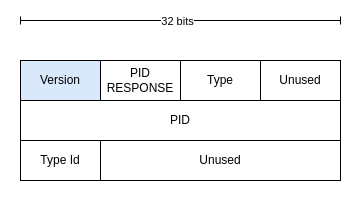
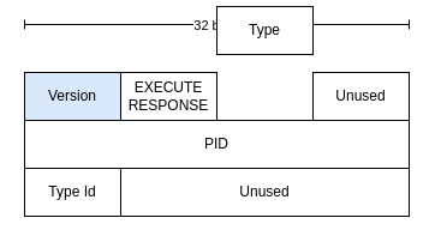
- <mxCell id="5" value="PID&lt;div&gt;RESPONSE&lt;/div&gt;" style="rounded=0;whiteSpace=wrap;html=1;" parent="1" vertex="1"><mxGeometry x="100" y="60" width="80" height="40" as="geometry" /></mxCell>
+ <mxCell id="5" value="EXECUTE&lt;div&gt;RESPONSE&lt;/div&gt;" style="rounded=0;whiteSpace=wrap;html=1;" parent="1" vertex="1"><mxGeometry x="100" y="60" width="80" height="40" as="geometry" /></mxCell>
- <mxCell id="6" value="Type" style="rounded=0;whiteSpace=wrap;html=1;" parent="1" vertex="1"><mxGeometry x="180" y="60" width="80" height="40" as="geometry" /></mxCell>
+ <mxCell id="6" value="Type" style="rounded=0;whiteSpace=wrap;html=1;" parent="1" vertex="1"><mxGeometry x="180" y="5" width="80" height="40" as="geometry" /></mxCell>
